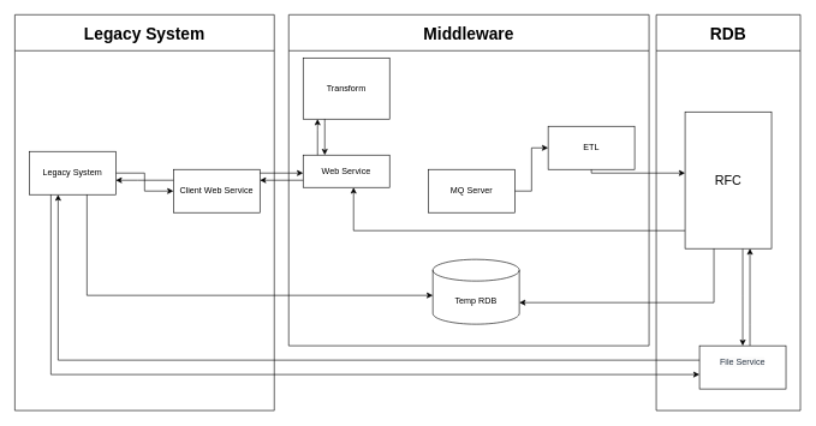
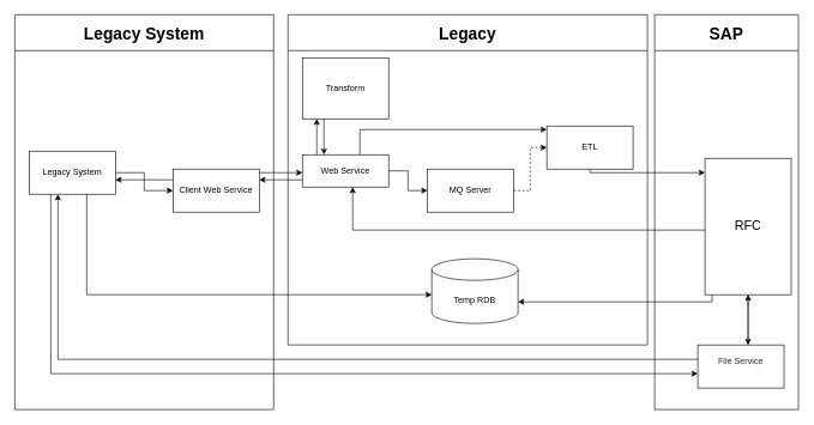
- <mxCell id="7" value="Middleware" style="swimlane;fontSize=23;startSize=50;" parent="1" vertex="1"><mxGeometry x="400" y="20" width="500" height="460" as="geometry"><mxRectangle x="100" y="170" width="170" height="50" as="alternateBounds" /></mxGeometry></mxCell>
+ <mxCell id="7" value="Legacy" style="swimlane;fontSize=23;startSize=50;" parent="1" vertex="1"><mxGeometry x="400" y="20" width="500" height="460" as="geometry"><mxRectangle x="100" y="170" width="170" height="50" as="alternateBounds" /></mxGeometry></mxCell>
- <mxCell id="18" value="RDB" style="swimlane;fontSize=23;startSize=50;" parent="1" vertex="1"><mxGeometry x="910" y="20" width="200" height="550" as="geometry"><mxRectangle x="610" y="170" width="90" height="50" as="alternateBounds" /></mxGeometry></mxCell>
+ <mxCell id="18" value="SAP" style="swimlane;fontSize=23;startSize=50;" parent="1" vertex="1"><mxGeometry x="910" y="20" width="200" height="550" as="geometry"><mxRectangle x="610" y="170" width="90" height="50" as="alternateBounds" /></mxGeometry></mxCell>
+ <mxCell id="10" style="edgeStyle=orthogonalEdgeStyle;rounded=0;orthogonalLoop=1;jettySize=auto;html=1;" edge="1" parent="7" source="11" target="16"><mxGeometry relative="1" as="geometry"><mxPoint x="380" y="290" as="targetPoint" /><Array as="points"><mxPoint x="100" y="160" /><mxPoint x="420" y="160" /></Array></mxGeometry></mxCell>
- <mxCell id="17" style="edgeStyle=orthogonalEdgeStyle;rounded=0;orthogonalLoop=1;jettySize=auto;html=1;" parent="7" source="14" target="16" edge="1"><mxGeometry relative="1" as="geometry" /></mxCell>
+ <mxCell id="17" style="edgeStyle=orthogonalEdgeStyle;rounded=0;orthogonalLoop=1;jettySize=auto;html=1;dashed=1;" parent="7" source="14" target="16" edge="1"><mxGeometry relative="1" as="geometry" /></mxCell>
+ <mxCell id="15" style="edgeStyle=orthogonalEdgeStyle;rounded=0;orthogonalLoop=1;jettySize=auto;html=1;" parent="7" source="11" target="14" edge="1"><mxGeometry relative="1" as="geometry" /></mxCell>
- <mxCell id="20" value="RFC" style="rounded=0;whiteSpace=wrap;html=1;fontSize=18;" parent="18" vertex="1"><mxGeometry x="40" y="135" width="120" height="190" as="geometry" /></mxCell>
+ <mxCell id="20" value="RFC" style="rounded=0;whiteSpace=wrap;html=1;fontSize=18;" parent="18" vertex="1"><mxGeometry x="70" y="200" width="120" height="190" as="geometry" /></mxCell>
